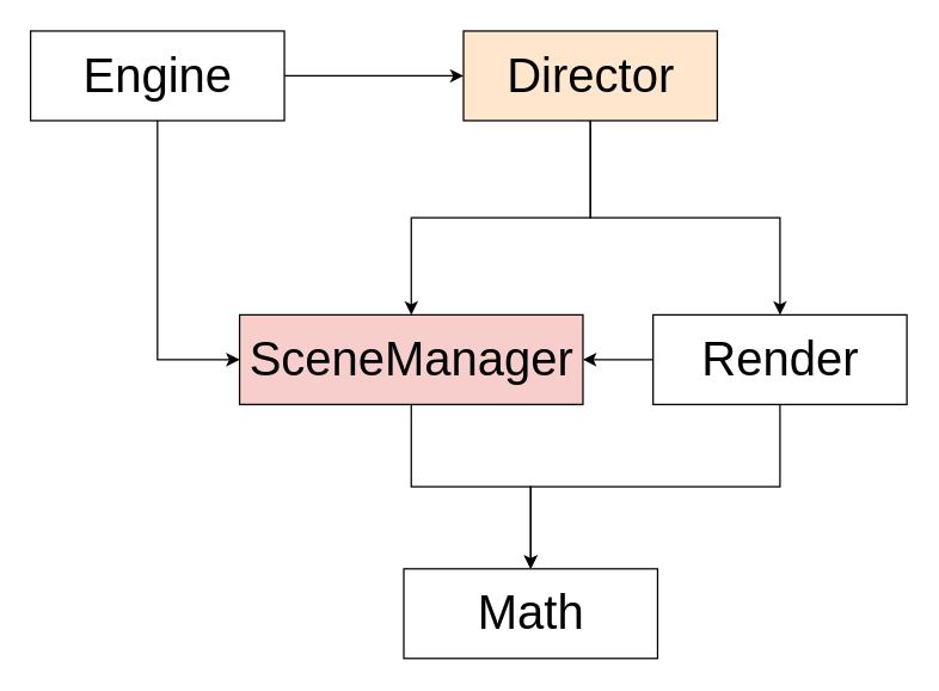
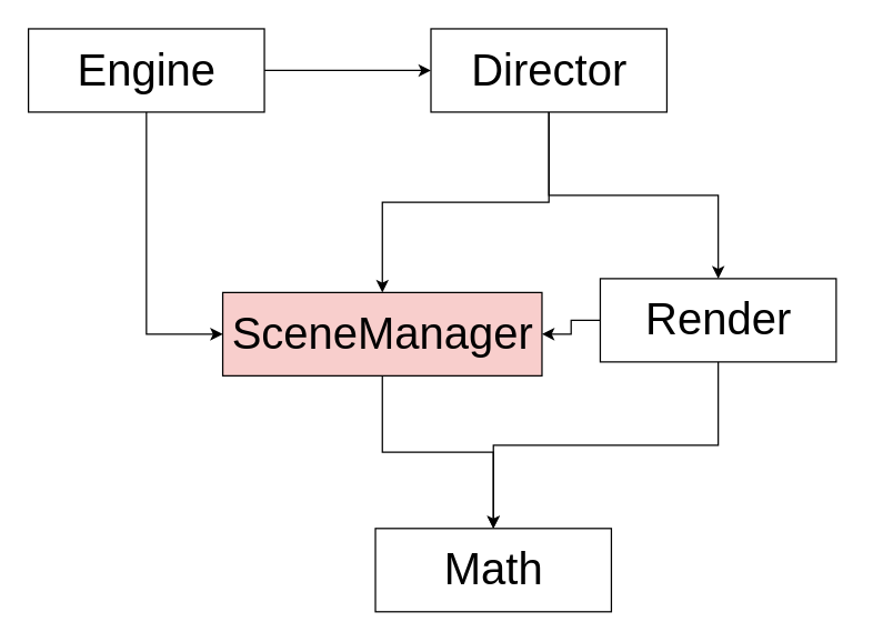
- <mxCell id="7" value="Director" style="html=1;fontSize=32;fillColor=#ffe6cc;" parent="1" vertex="1"><mxGeometry x="310" y="20" width="170" height="60" as="geometry" /></mxCell>
+ <mxCell id="7" value="Director" style="html=1;fontSize=32;" parent="1" vertex="1"><mxGeometry x="310" y="20" width="170" height="60" as="geometry" /></mxCell>
- <mxCell id="13" value="Render" style="html=1;fontSize=32;" parent="1" vertex="1"><mxGeometry x="437" y="210" width="170" height="60" as="geometry" /></mxCell>
+ <mxCell id="13" value="Render" style="html=1;fontSize=32;" parent="1" vertex="1"><mxGeometry x="432" y="200" width="170" height="60" as="geometry" /></mxCell>
